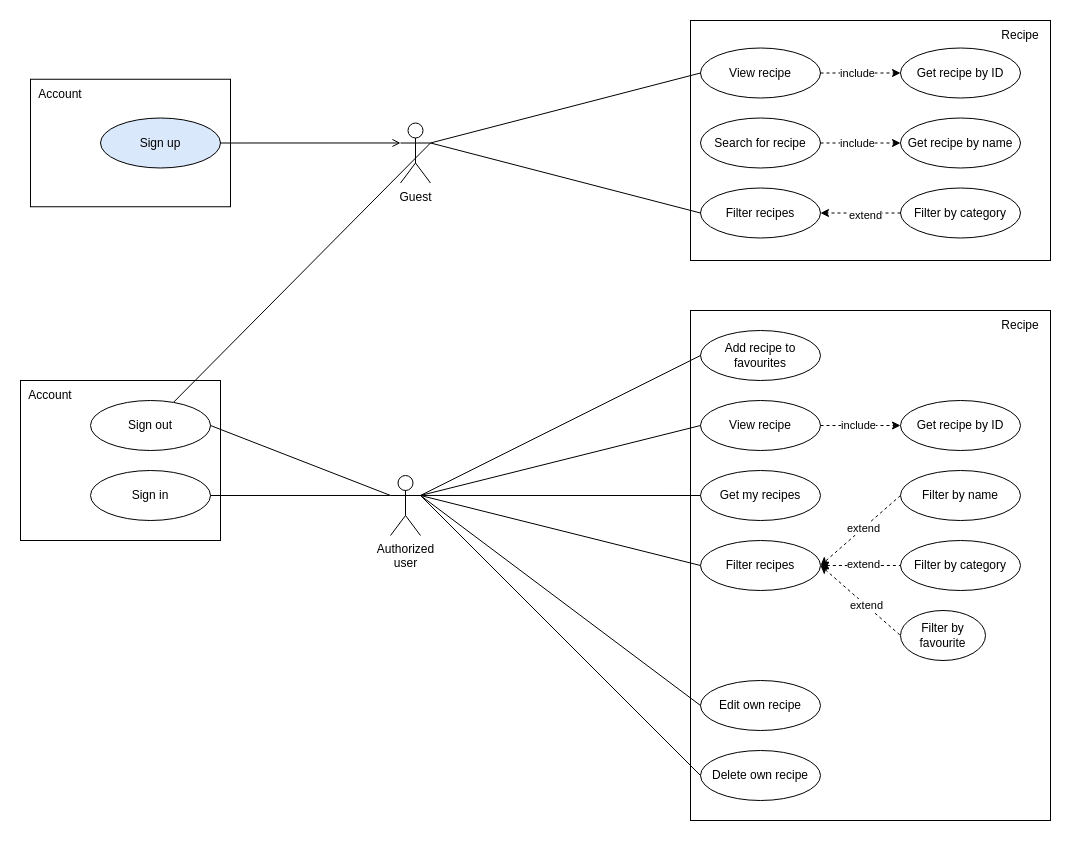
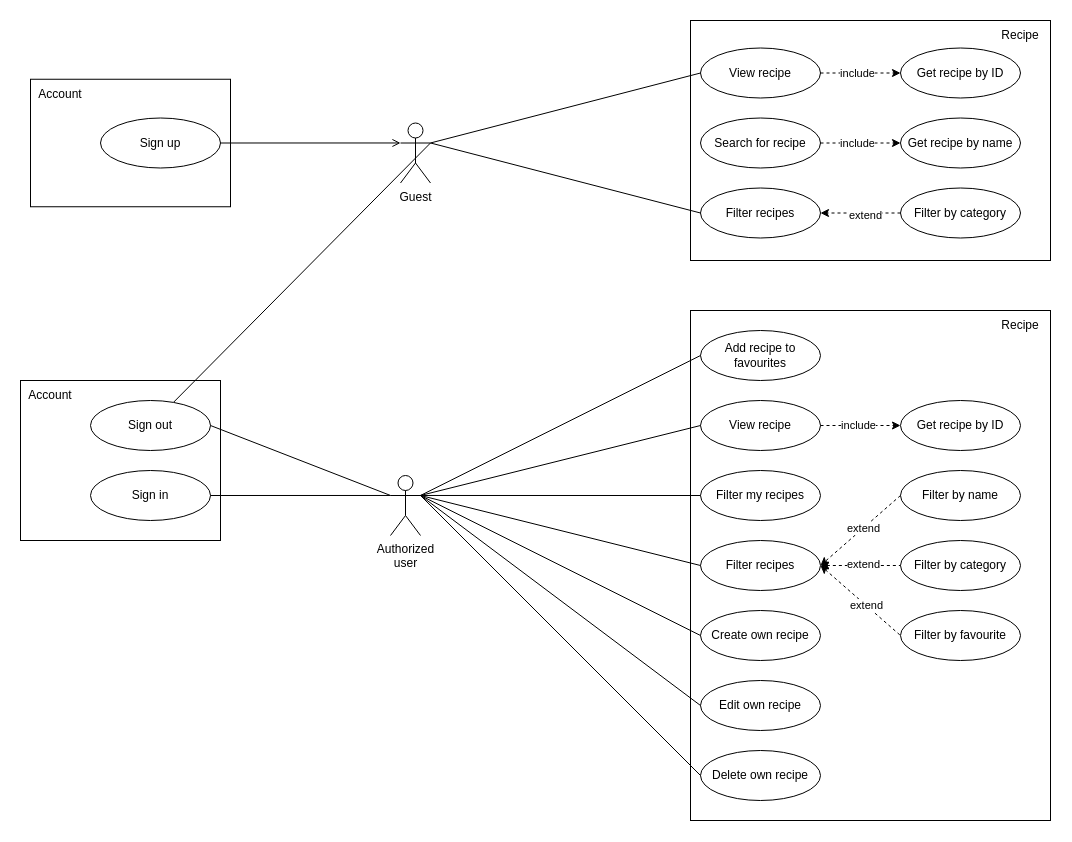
- <mxCell id="8" value="Sign up" style="ellipse;whiteSpace=wrap;html=1;fillColor=#dae8fc;" parent="1" vertex="1"><mxGeometry x="100" y="117.5" width="120" height="50" as="geometry" /></mxCell>
+ <mxCell id="8" value="Sign up" style="ellipse;whiteSpace=wrap;html=1;" parent="1" vertex="1"><mxGeometry x="100" y="117.5" width="120" height="50" as="geometry" /></mxCell>
- <mxCell id="57" value="Get my recipes" style="ellipse;whiteSpace=wrap;html=1;" vertex="1" parent="1"><mxGeometry x="700" y="470" width="120" height="50" as="geometry" /></mxCell>
+ <mxCell id="57" value="Filter my recipes" style="ellipse;whiteSpace=wrap;html=1;" vertex="1" parent="1"><mxGeometry x="700" y="470" width="120" height="50" as="geometry" /></mxCell>
+ <mxCell id="34" value="" style="endArrow=none;html=1;rounded=0;entryX=1;entryY=0.333;entryDx=0;entryDy=0;entryPerimeter=0;exitX=0;exitY=0.5;exitDx=0;exitDy=0;" parent="1" source="31" target="21" edge="1"><mxGeometry width="50" height="50" relative="1" as="geometry"><mxPoint x="500" y="630" as="sourcePoint" /><mxPoint x="550" y="580" as="targetPoint" /></mxGeometry></mxCell>
+ <mxCell id="31" value="Create own recipe" style="ellipse;whiteSpace=wrap;html=1;" parent="1" vertex="1"><mxGeometry x="700" y="610" width="120" height="50" as="geometry" /></mxCell>
- <mxCell id="42" value="Filter by favourite" style="ellipse;whiteSpace=wrap;html=1;" parent="1" vertex="1"><mxGeometry x="900" y="610" width="85" height="50" as="geometry" /></mxCell>
+ <mxCell id="42" value="Filter by favourite" style="ellipse;whiteSpace=wrap;html=1;" parent="1" vertex="1"><mxGeometry x="900" y="610" width="120" height="50" as="geometry" /></mxCell>
